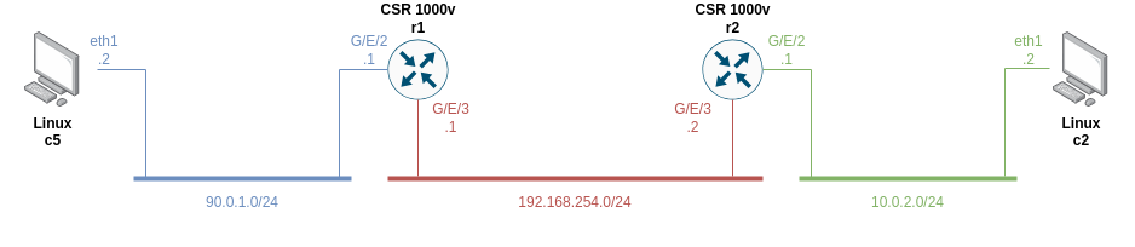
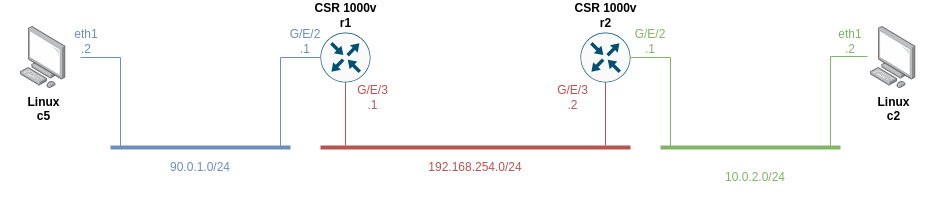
- <mxCell id="19" value="10.0.2.0/24" style="text;html=1;strokeColor=none;fillColor=none;align=center;verticalAlign=middle;whiteSpace=wrap;rounded=0;fontColor=#82B366;" vertex="1" parent="1"><mxGeometry x="720" y="146" width="60" height="30" as="geometry" /></mxCell>
+ <mxCell id="19" value="10.0.2.0/24" style="text;html=1;strokeColor=none;fillColor=none;align=center;verticalAlign=middle;whiteSpace=wrap;rounded=0;fontColor=#82B366;" vertex="1" parent="1"><mxGeometry x="725" y="156" width="60" height="30" as="geometry" /></mxCell>
